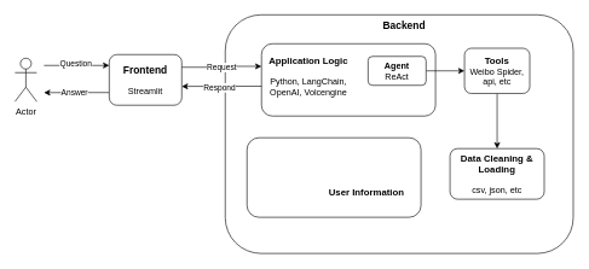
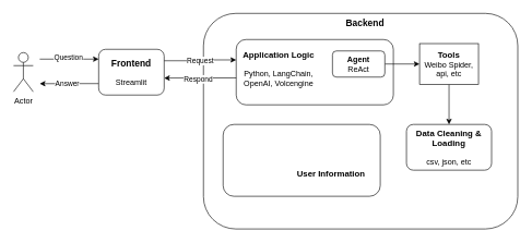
- <mxCell id="17" value="&lt;b&gt;&lt;font style=&quot;font-size: 13px;&quot;&gt;Tools&lt;/font&gt;&lt;br&gt;&lt;/b&gt;Weibo Spider, api, etc" style="rounded=1;whiteSpace=wrap;html=1;" vertex="1" parent="1"><mxGeometry x="640" y="66.25" width="90" height="62.5" as="geometry" /></mxCell>
+ <mxCell id="17" value="&lt;b&gt;&lt;font style=&quot;font-size: 13px;&quot;&gt;Tools&lt;/font&gt;&lt;br&gt;&lt;/b&gt;Weibo Spider, api, etc" style="whiteSpace=wrap;html=1;rounded=0;" vertex="1" parent="1"><mxGeometry x="640" y="66.25" width="90" height="62.5" as="geometry" /></mxCell>
- <mxCell id="18" value="&lt;font style=&quot;font-size: 13px;&quot;&gt;&lt;b&gt;Data Cleaning &amp;amp; Loading&lt;/b&gt;&lt;br&gt;&lt;/font&gt;&lt;br&gt;csv, json, etc" style="rounded=1;whiteSpace=wrap;html=1;" vertex="1" parent="1"><mxGeometry x="620" y="205" width="130" height="70" as="geometry" /></mxCell>
+ <mxCell id="18" value="&lt;font style=&quot;font-size: 13px;&quot;&gt;&lt;b&gt;Data Cleaning &amp;amp; Loading&lt;/b&gt;&lt;br&gt;&lt;/font&gt;&lt;br&gt;csv, json, etc" style="rounded=1;whiteSpace=wrap;html=1;" vertex="1" parent="1"><mxGeometry x="620" y="190" width="130" height="70" as="geometry" /></mxCell>
